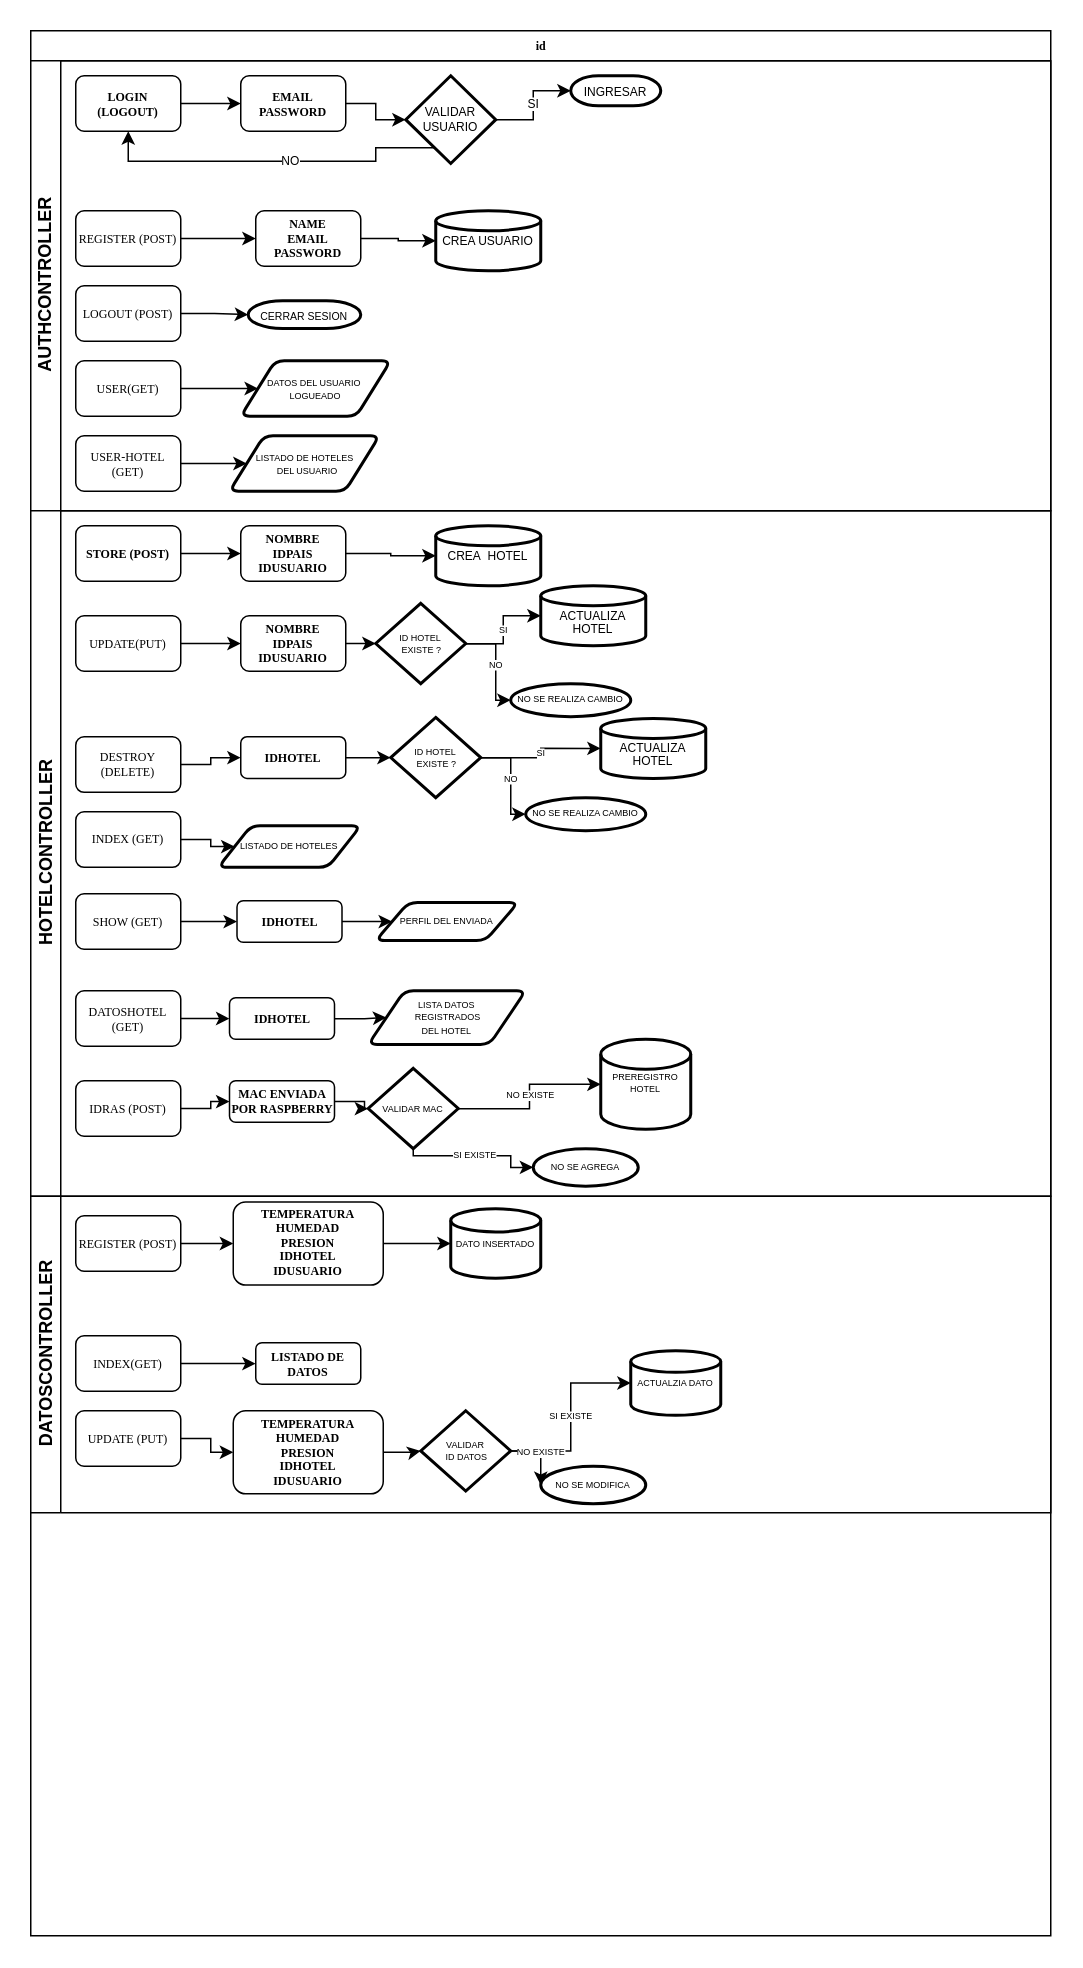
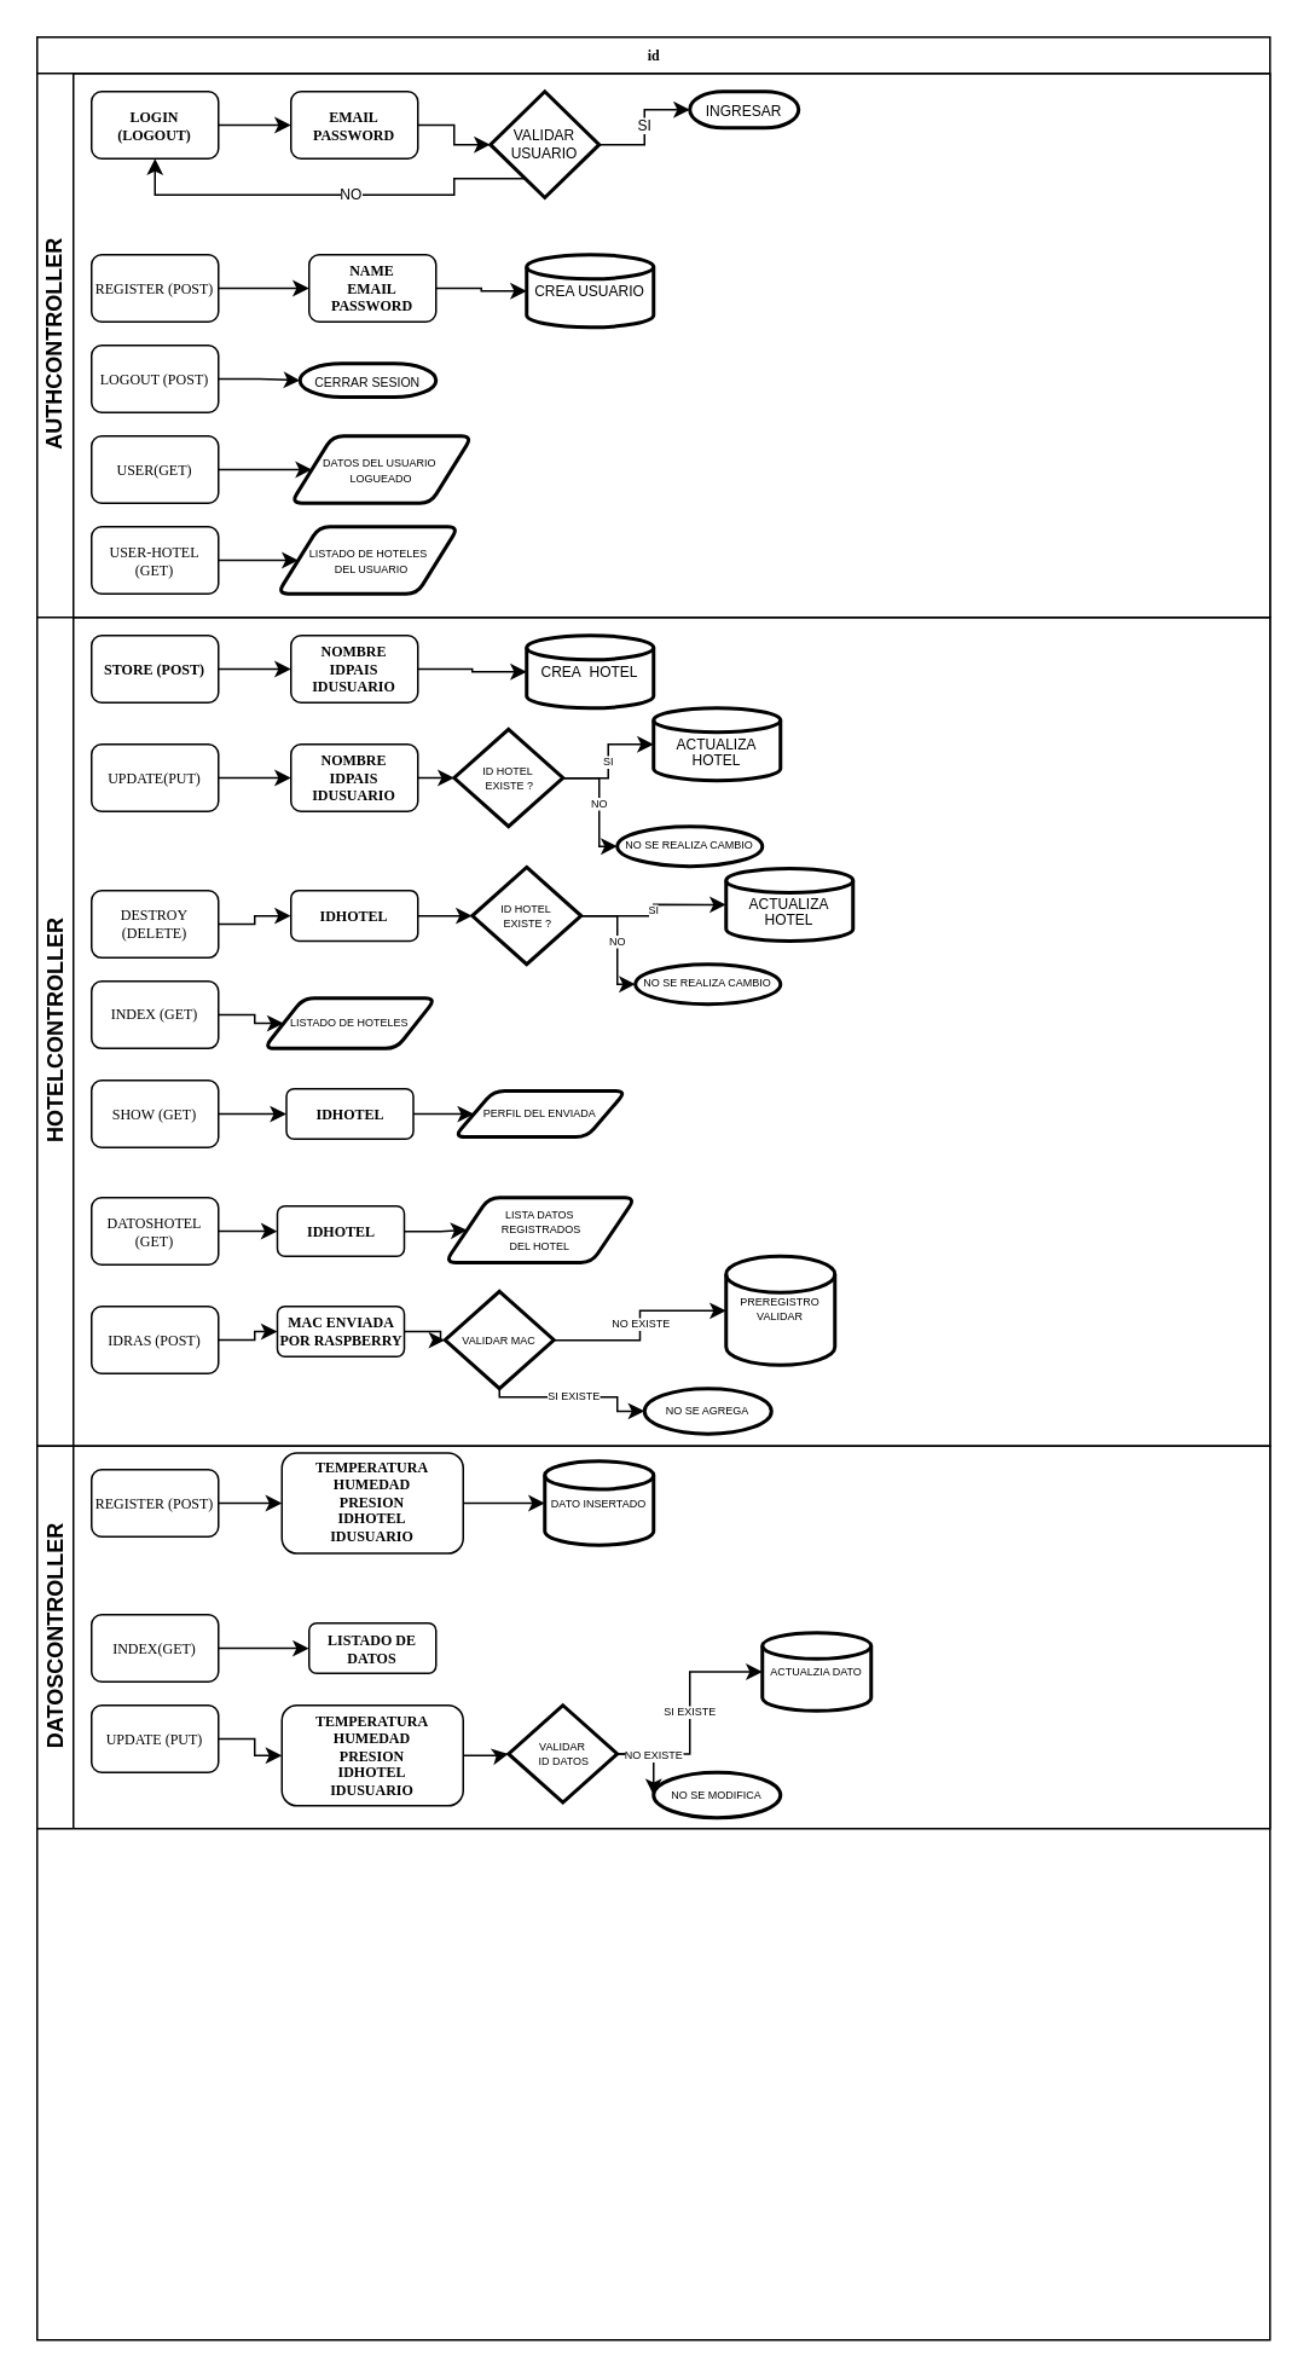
- <mxCell id="67" value="PREREGISTRO HOTEL" style="strokeWidth=2;html=1;shape=mxgraph.flowchart.database;whiteSpace=wrap;fontSize=6;" parent="26" vertex="1"><mxGeometry x="380" y="352.36" width="60" height="60" as="geometry" /></mxCell>
+ <mxCell id="67" value="PREREGISTRO VALIDAR" style="strokeWidth=2;html=1;shape=mxgraph.flowchart.database;whiteSpace=wrap;fontSize=6;" parent="26" vertex="1"><mxGeometry x="380" y="352.36" width="60" height="60" as="geometry" /></mxCell>
